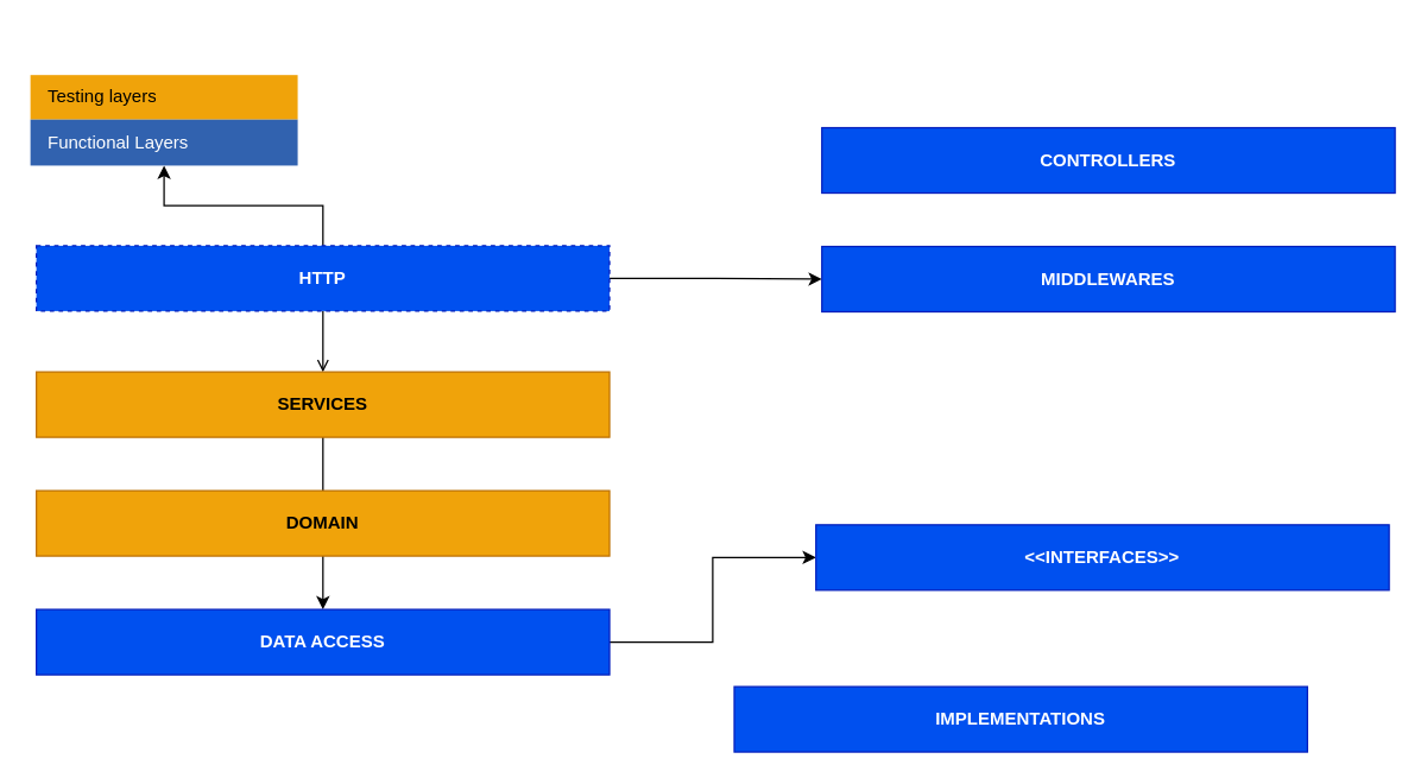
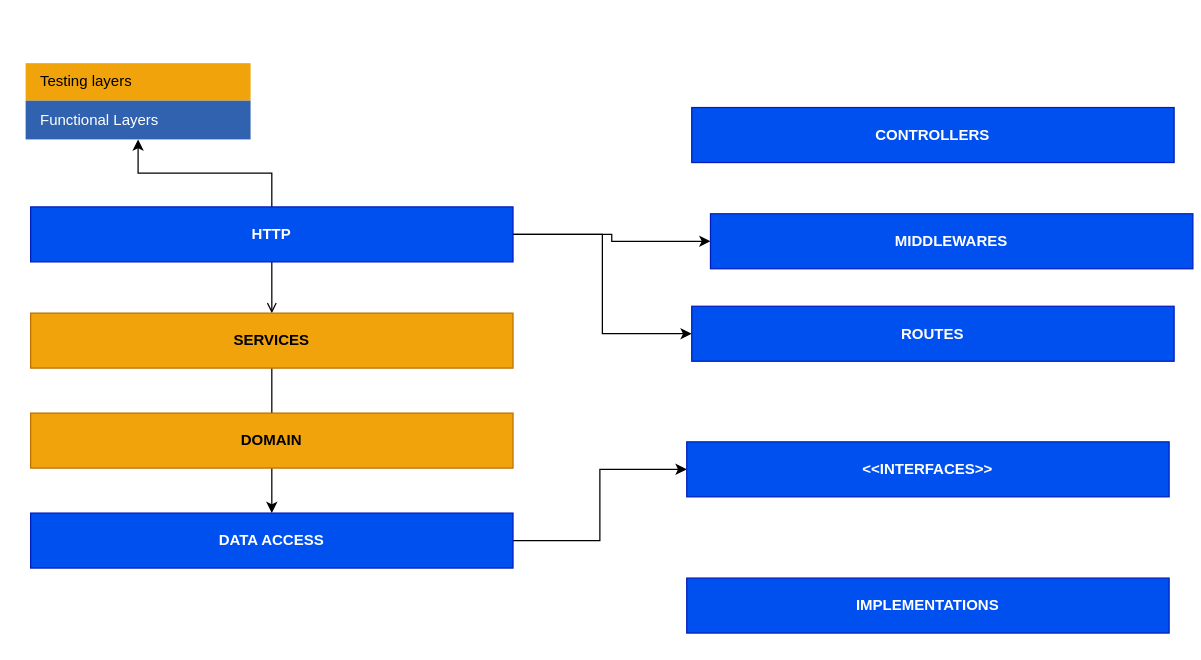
- <mxCell id="6" value="&lt;b&gt;HTTP&lt;/b&gt;" style="rounded=0;whiteSpace=wrap;html=1;fillColor=#0050ef;fontColor=#ffffff;strokeColor=#001DBC;dashed=1;" vertex="1" parent="1"><mxGeometry x="24" y="165" width="386" height="44" as="geometry" /></mxCell>
+ <mxCell id="6" value="&lt;b&gt;HTTP&lt;/b&gt;" style="rounded=0;whiteSpace=wrap;html=1;fillColor=#0050ef;fontColor=#ffffff;strokeColor=#001DBC;" vertex="1" parent="1"><mxGeometry x="24" y="165" width="386" height="44" as="geometry" /></mxCell>
- <mxCell id="13" value="&lt;b&gt;MIDDLEWARES&lt;/b&gt;" style="rounded=0;whiteSpace=wrap;html=1;fillColor=#0050ef;fontColor=#ffffff;strokeColor=#001DBC;" vertex="1" parent="1"><mxGeometry x="553" y="165.5" width="386" height="44" as="geometry" /></mxCell>
+ <mxCell id="13" value="&lt;b&gt;MIDDLEWARES&lt;/b&gt;" style="rounded=0;whiteSpace=wrap;html=1;fillColor=#0050ef;fontColor=#ffffff;strokeColor=#001DBC;" vertex="1" parent="1"><mxGeometry x="568" y="170.5" width="386" height="44" as="geometry" /></mxCell>
+ <mxCell id="5" style="edgeStyle=orthogonalEdgeStyle;rounded=0;orthogonalLoop=1;jettySize=auto;html=1;entryX=0;entryY=0.5;entryDx=0;entryDy=0;" edge="1" parent="1" source="6" target="14"><mxGeometry relative="1" as="geometry" /></mxCell>
+ <mxCell id="14" value="&lt;b&gt;ROUTES&lt;/b&gt;" style="rounded=0;whiteSpace=wrap;html=1;fillColor=#0050ef;fontColor=#ffffff;strokeColor=#001DBC;" vertex="1" parent="1"><mxGeometry x="553" y="244.5" width="386" height="44" as="geometry" /></mxCell>
- <mxCell id="16" value="&lt;b&gt;IMPLEMENTATIONS&lt;/b&gt;" style="rounded=0;whiteSpace=wrap;html=1;fillColor=#0050ef;fontColor=#ffffff;strokeColor=#001DBC;" vertex="1" parent="1"><mxGeometry x="494" y="462" width="386" height="44" as="geometry" /></mxCell>
+ <mxCell id="16" value="&lt;b&gt;IMPLEMENTATIONS&lt;/b&gt;" style="rounded=0;whiteSpace=wrap;html=1;fillColor=#0050ef;fontColor=#ffffff;strokeColor=#001DBC;" vertex="1" parent="1"><mxGeometry x="549" y="462" width="386" height="44" as="geometry" /></mxCell>
